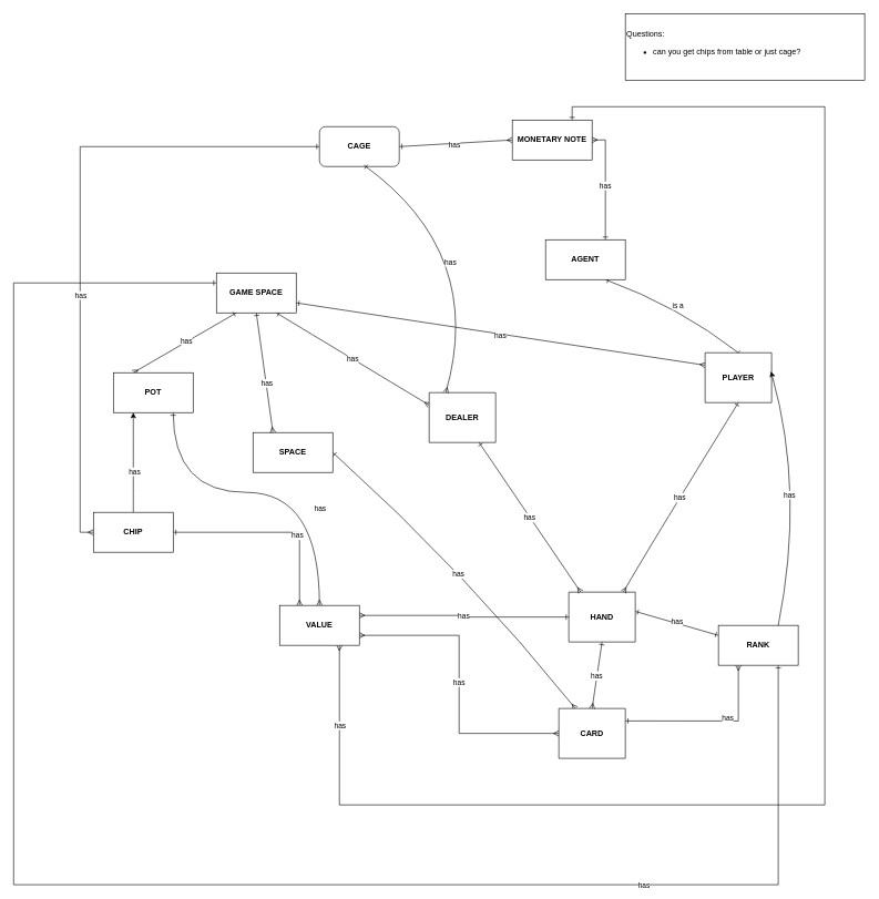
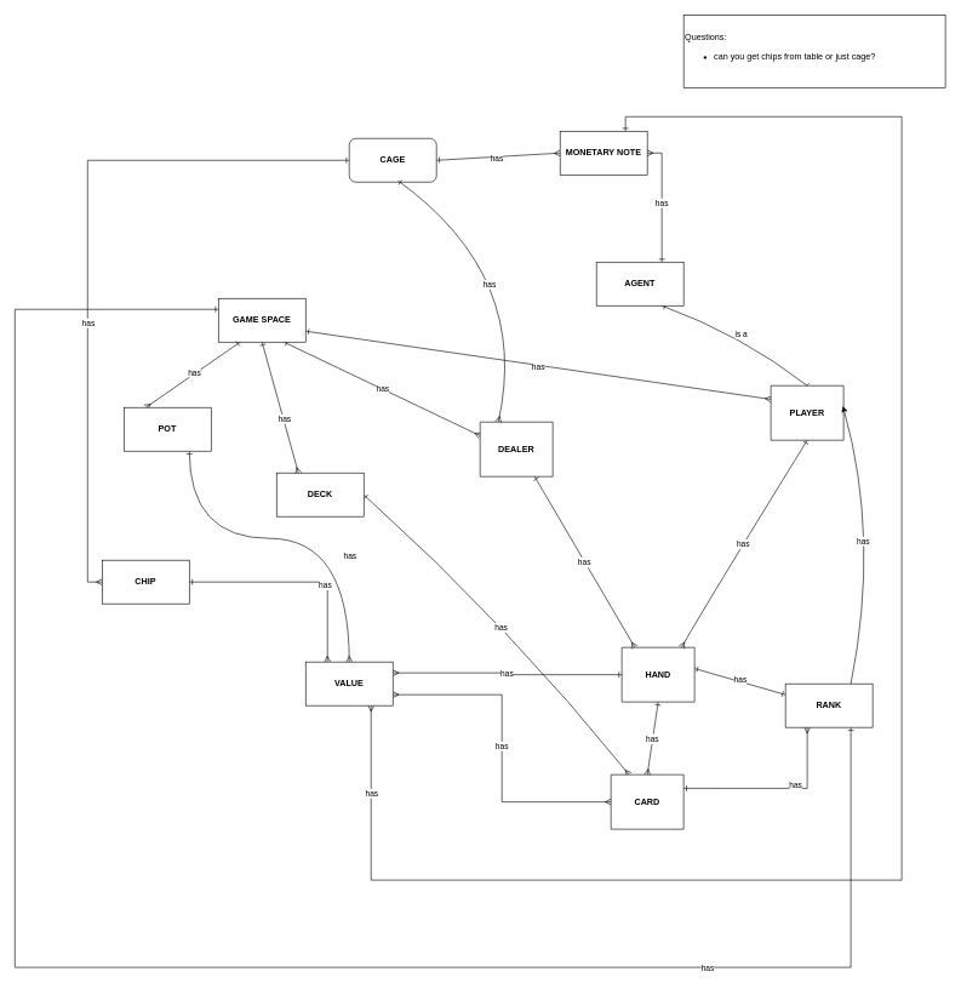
- <mxCell id="35" value="&lt;b&gt;GAME SPACE&lt;/b&gt;" style="rounded=0;whiteSpace=wrap;html=1;" vertex="1" parent="1"><mxGeometry x="325" y="410" width="120" height="60" as="geometry" /></mxCell>
+ <mxCell id="35" value="&lt;b&gt;GAME SPACE&lt;/b&gt;" style="rounded=0;whiteSpace=wrap;html=1;" vertex="1" parent="1"><mxGeometry x="300" y="410" width="120" height="60" as="geometry" /></mxCell>
- <mxCell id="4" value="DEALER" style="shape=table;startSize=75;container=1;collapsible=0;childLayout=tableLayout;fixedRows=1;rowLines=1;fontStyle=1;align=center;resizeLast=1;" parent="1" vertex="1"><mxGeometry x="645" y="590" width="100" height="75" as="geometry" /></mxCell>
+ <mxCell id="4" value="DEALER" style="shape=table;startSize=75;container=1;collapsible=0;childLayout=tableLayout;fixedRows=1;rowLines=1;fontStyle=1;align=center;resizeLast=1;" parent="1" vertex="1"><mxGeometry x="660" y="580" width="100" height="75" as="geometry" /></mxCell>
- <mxCell id="38" value="&lt;b&gt;SPACE&lt;/b&gt;" style="rounded=0;whiteSpace=wrap;html=1;" vertex="1" parent="1"><mxGeometry x="380" y="650" width="120" height="60" as="geometry" /></mxCell>
+ <mxCell id="38" value="&lt;b&gt;DECK&lt;/b&gt;" style="rounded=0;whiteSpace=wrap;html=1;" vertex="1" parent="1"><mxGeometry x="380" y="650" width="120" height="60" as="geometry" /></mxCell>
- <mxCell id="17" style="orthogonalLoop=1;jettySize=auto;html=1;exitX=0.5;exitY=0;exitDx=0;exitDy=0;entryX=0.25;entryY=1;entryDx=0;entryDy=0;curved=1;" edge="1" parent="1" source="21" target="41"><mxGeometry relative="1" as="geometry" /></mxCell>
- <mxCell id="18" value="has" style="edgeLabel;html=1;align=center;verticalAlign=middle;resizable=0;points=[];" vertex="1" connectable="0" parent="17"><mxGeometry x="-0.174" y="-1" relative="1" as="geometry"><mxPoint as="offset" /></mxGeometry></mxCell>
